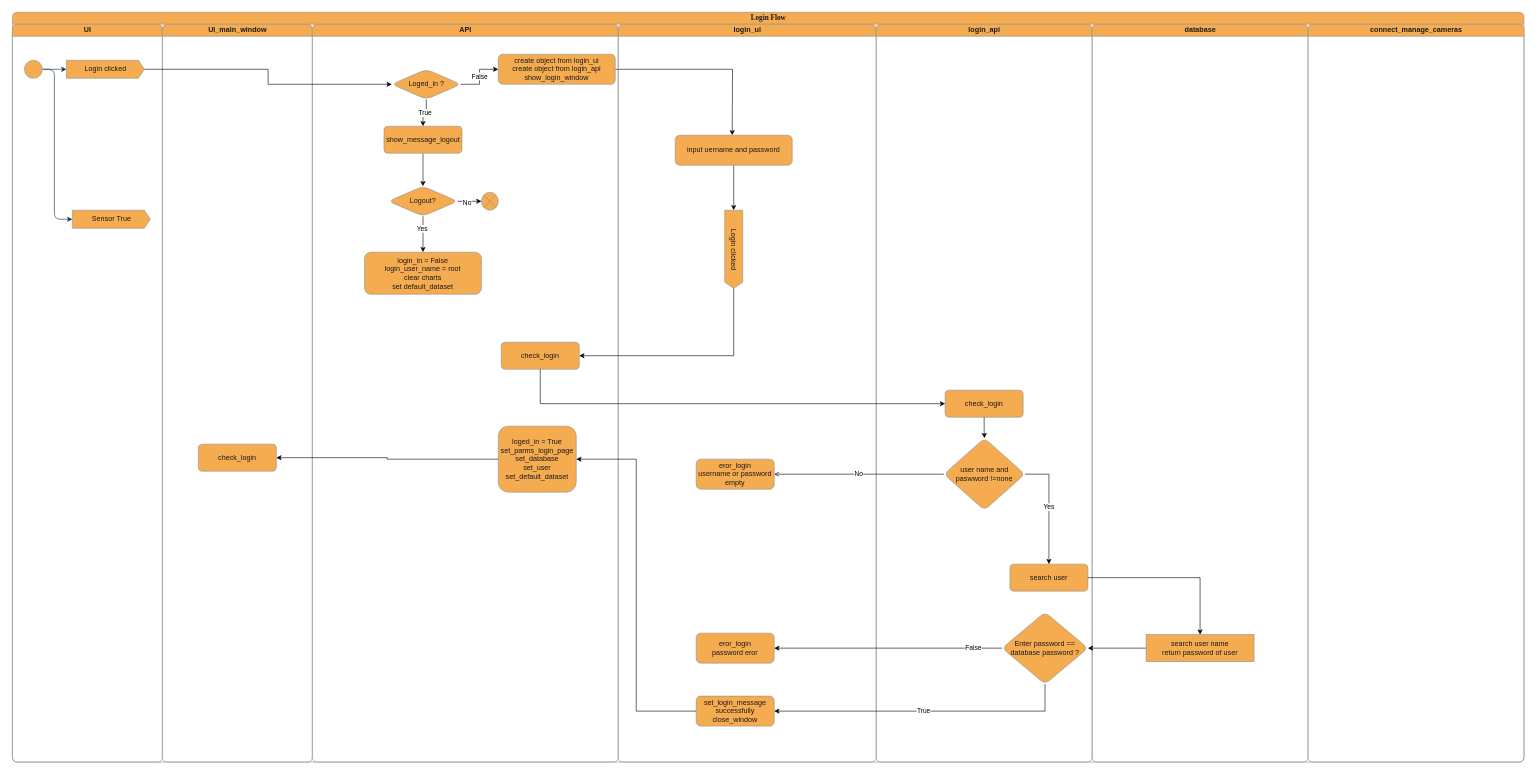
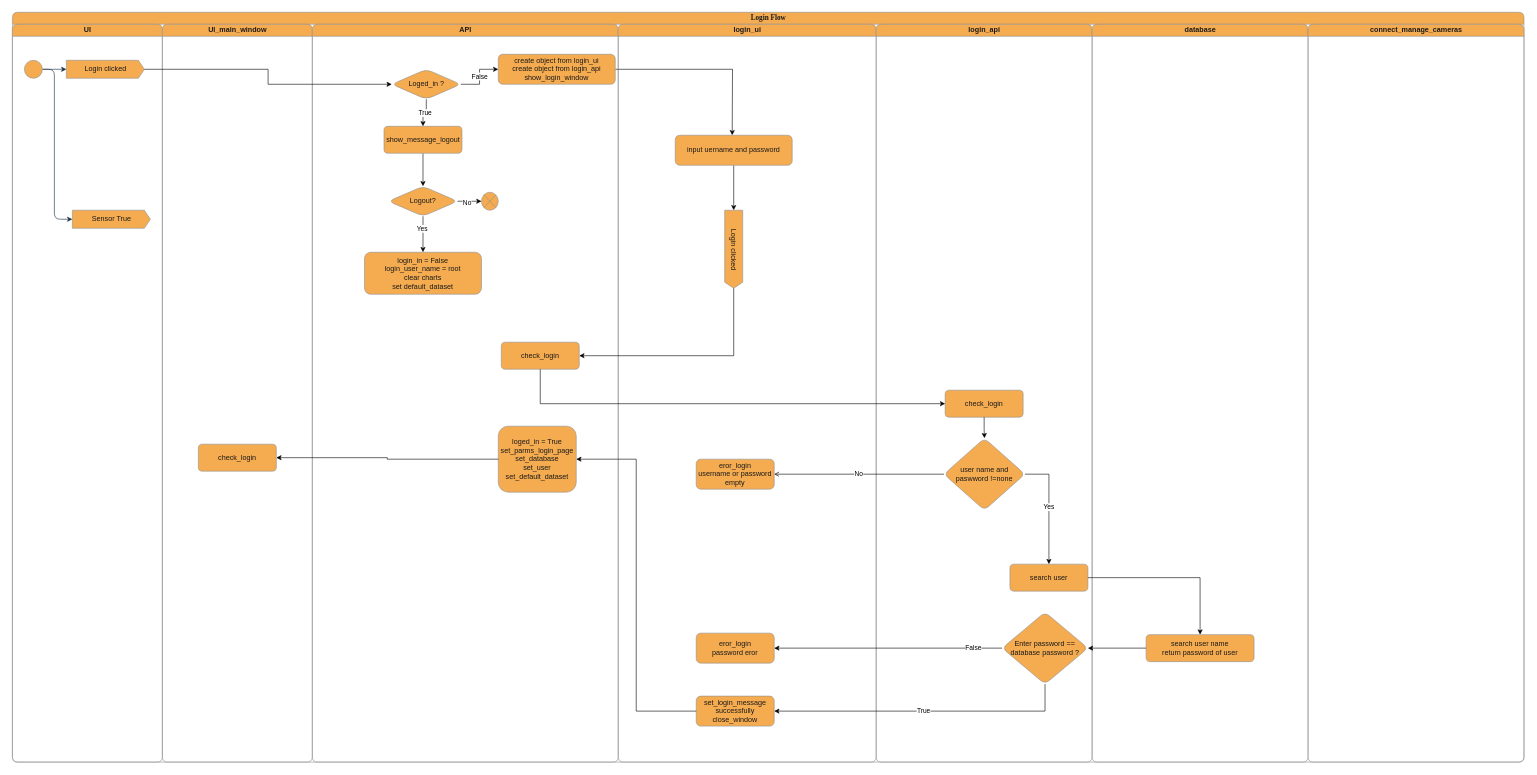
- <mxCell id="45" value="search user name&lt;br&gt;return password of user" style="whiteSpace=wrap;html=1;strokeColor=#909090;fontColor=#1A1A1A;fillColor=#F5AB50;labelBackgroundColor=none;rounded=0;" parent="44" vertex="1"><mxGeometry x="90" y="1017.5" width="180" height="45" as="geometry" /></mxCell>
+ <mxCell id="45" value="search user name&lt;br&gt;return password of user" style="rounded=1;whiteSpace=wrap;html=1;strokeColor=#909090;fontColor=#1A1A1A;fillColor=#F5AB50;labelBackgroundColor=none;" parent="44" vertex="1"><mxGeometry x="90" y="1017.5" width="180" height="45" as="geometry" /></mxCell>
